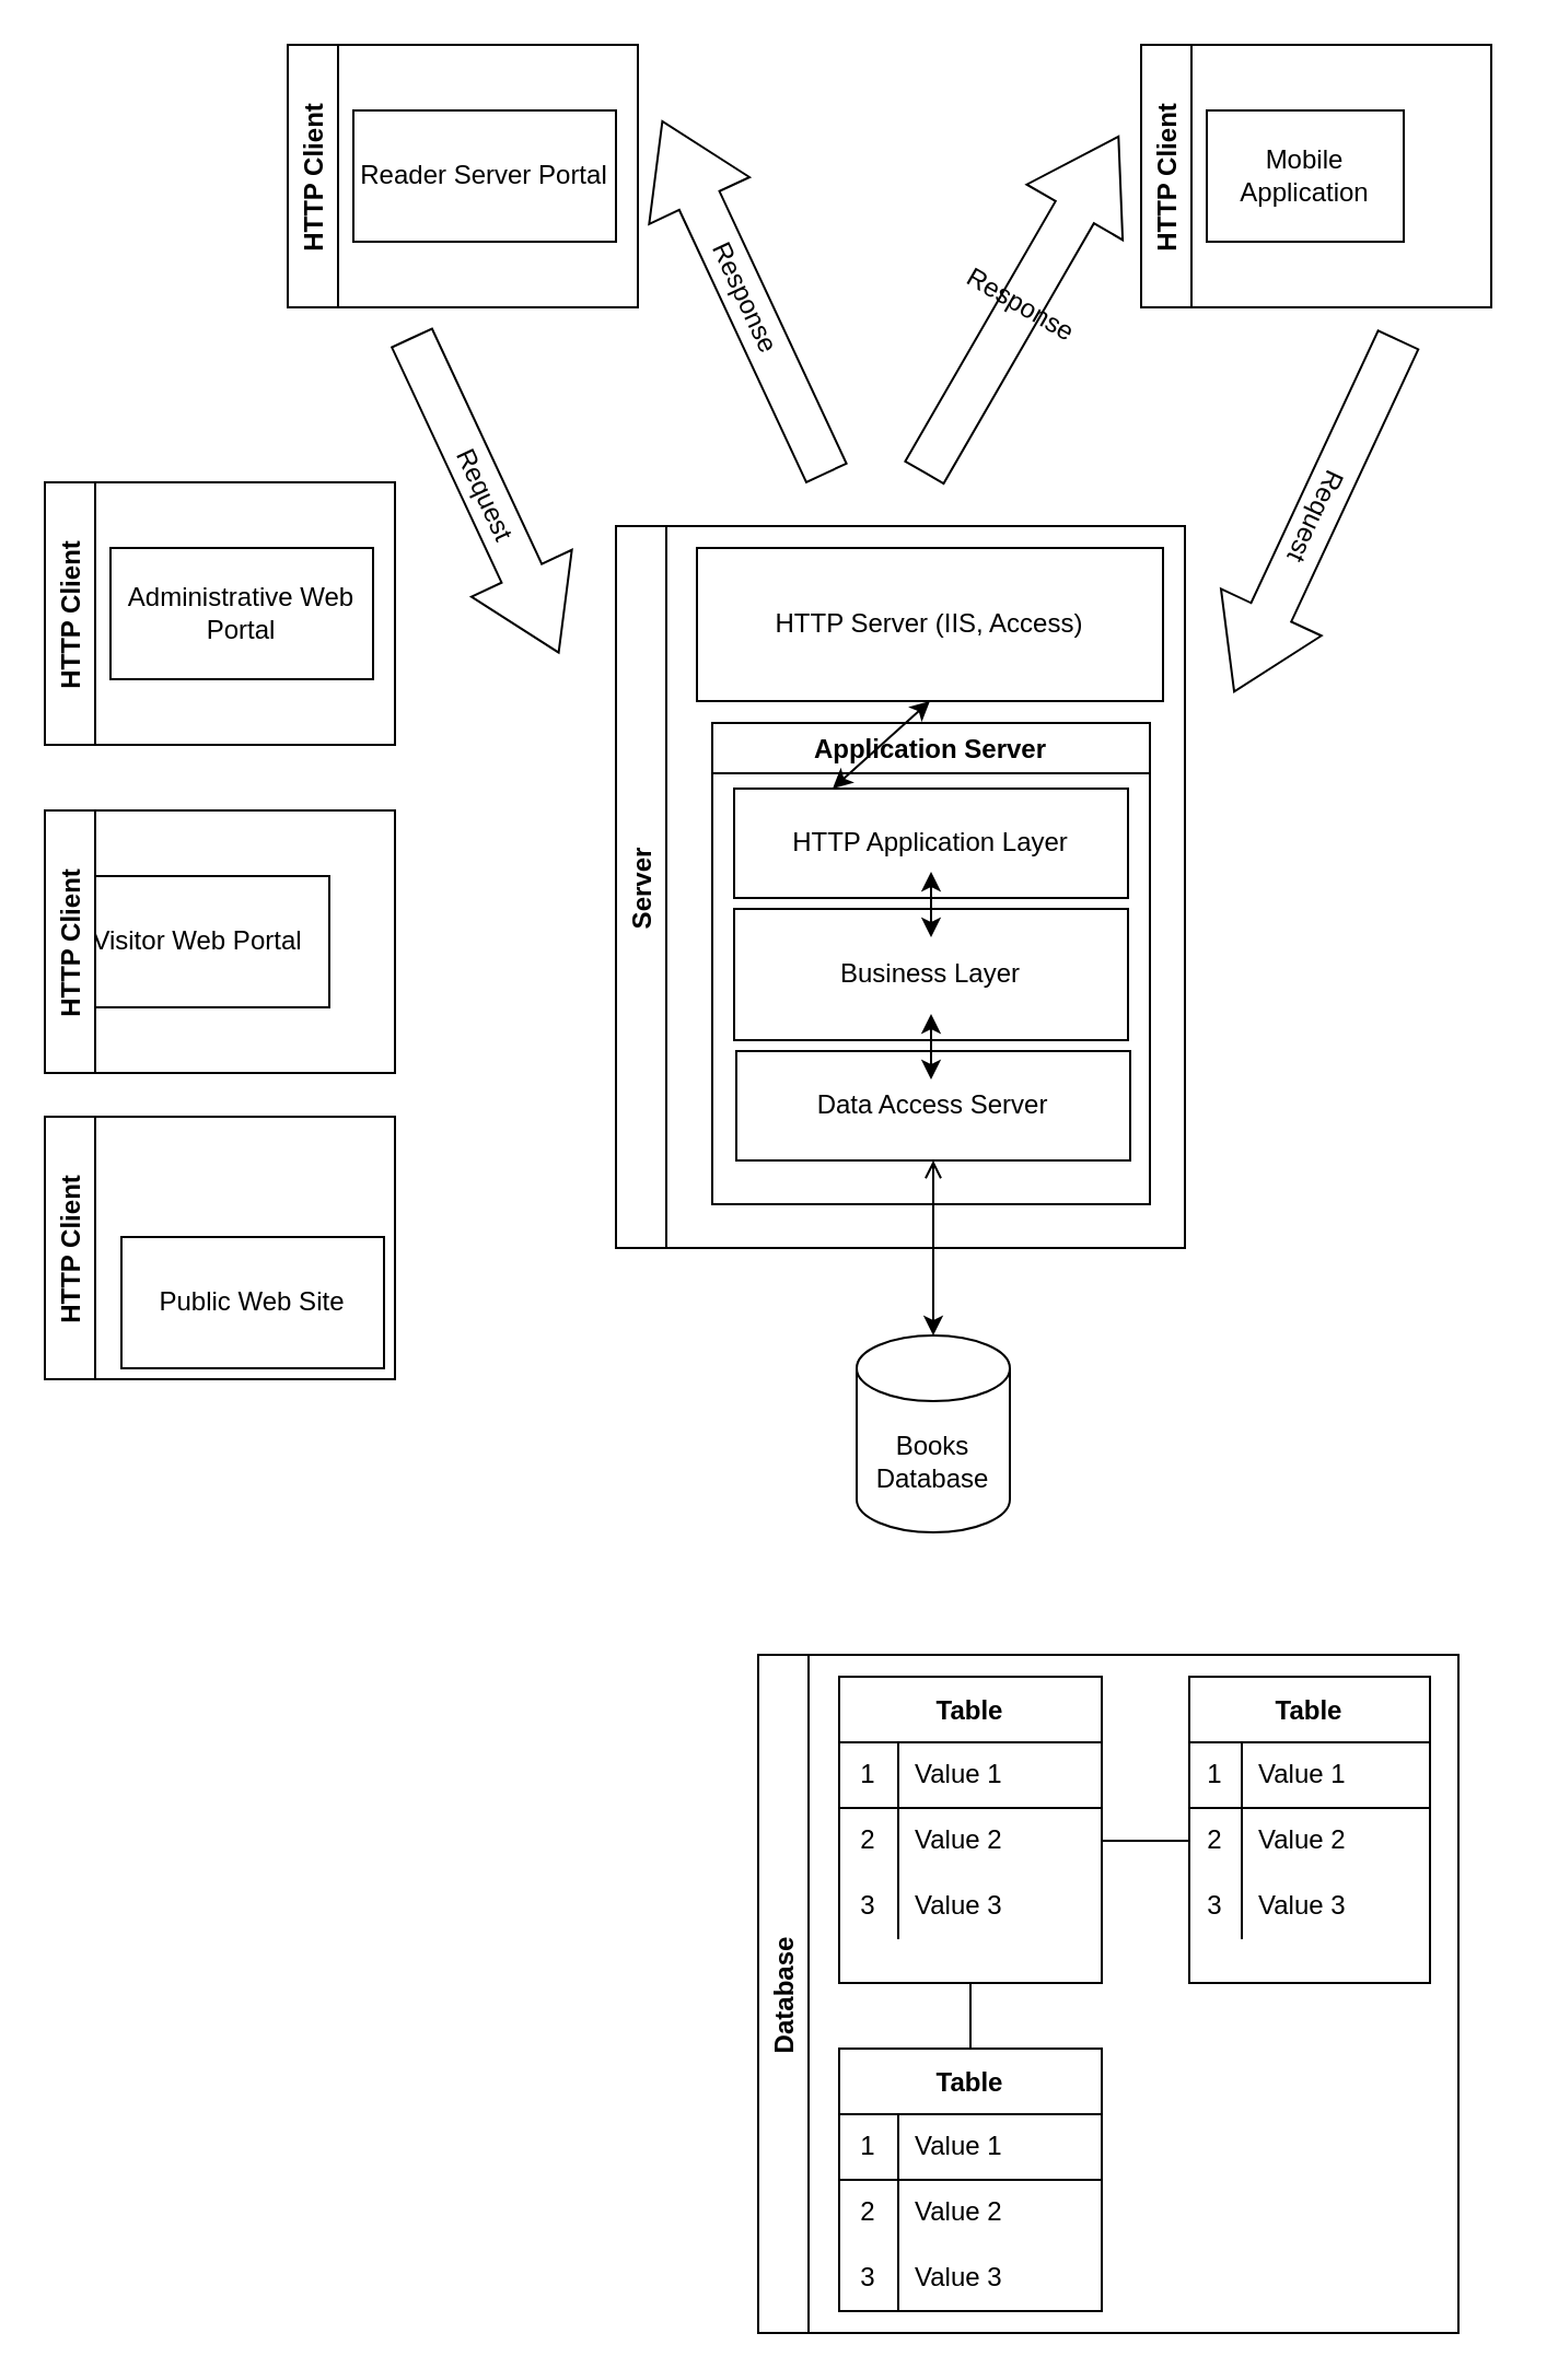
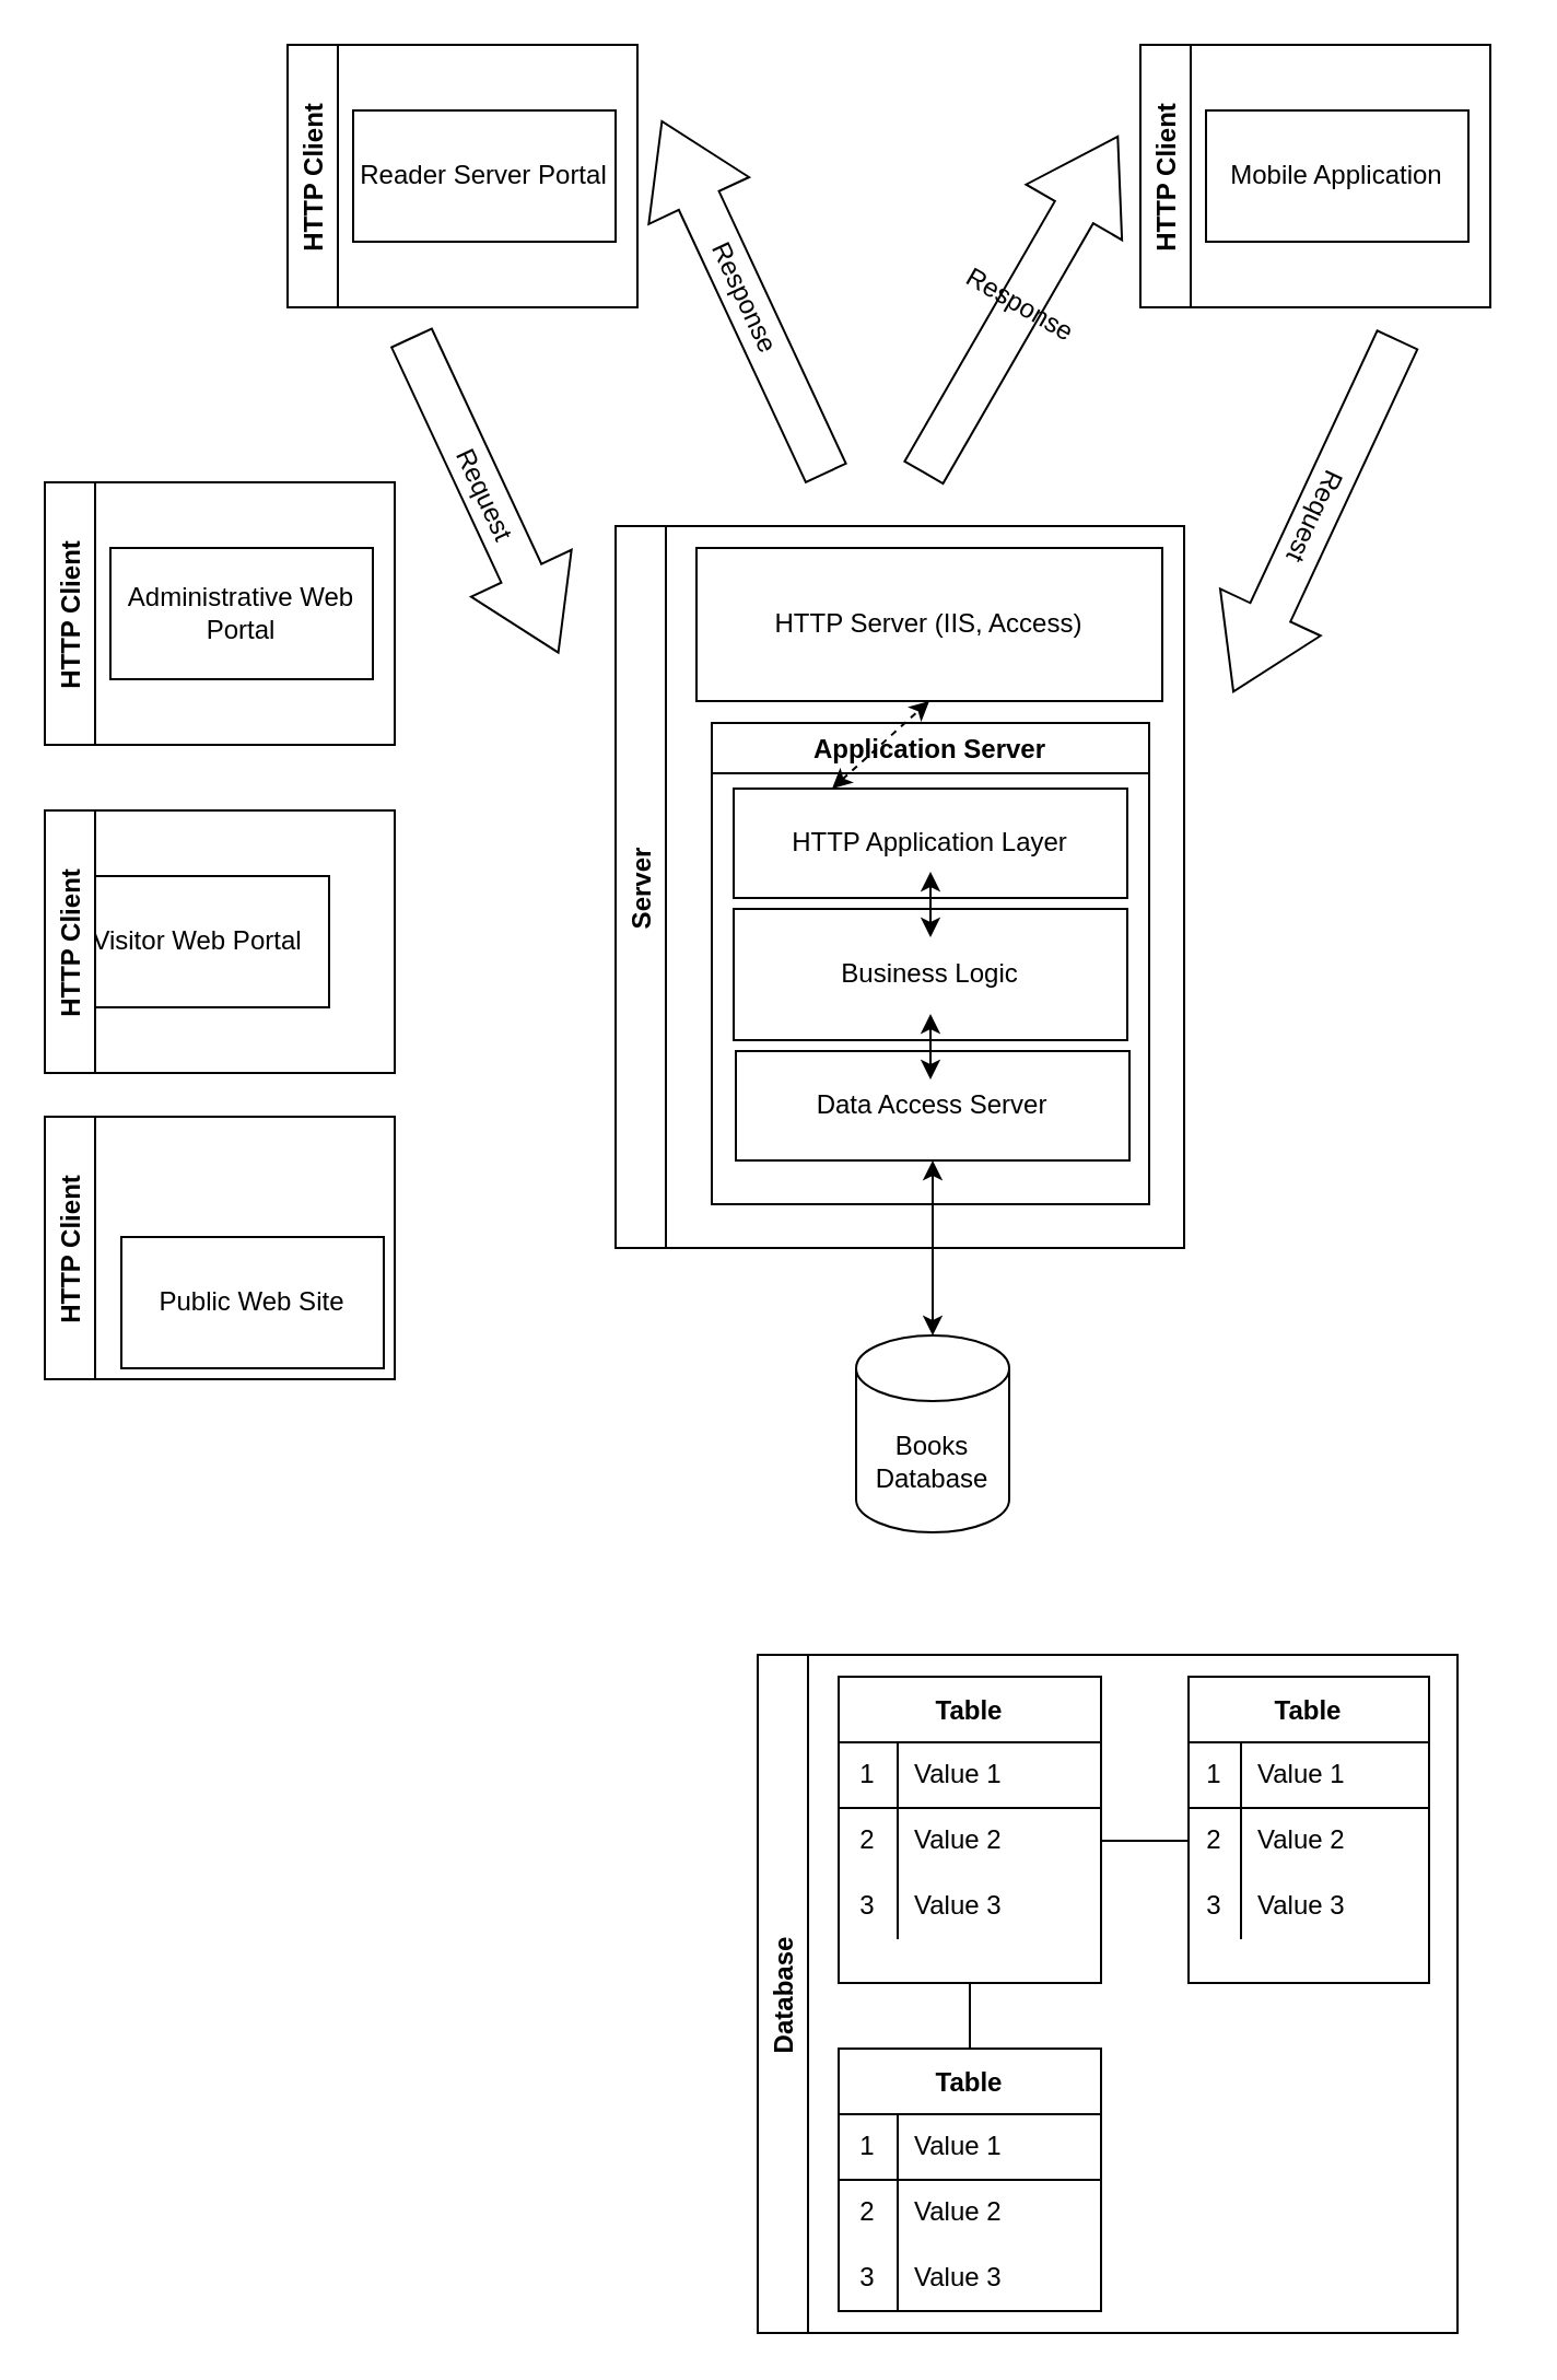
- <mxCell id="3" value="Mobile Application" style="rounded=0;whiteSpace=wrap;html=1;" vertex="1" parent="1"><mxGeometry x="551" y="50" width="90" height="60" as="geometry" /></mxCell>
+ <mxCell id="3" value="Mobile Application" style="rounded=0;whiteSpace=wrap;html=1;" vertex="1" parent="1"><mxGeometry x="551" y="50" width="120" height="60" as="geometry" /></mxCell>
- <mxCell id="10" value="" style="endArrow=classic;startArrow=classic;html=1;rounded=0;exitX=0.25;exitY=0;exitDx=0;exitDy=0;entryX=0.5;entryY=1;entryDx=0;entryDy=0;" edge="1" parent="4" source="8" target="5"><mxGeometry width="50" height="50" relative="1" as="geometry"><mxPoint x="120" y="180" as="sourcePoint" /><mxPoint x="170" y="130" as="targetPoint" /></mxGeometry></mxCell>
+ <mxCell id="10" value="" style="endArrow=classic;startArrow=classic;html=1;rounded=0;exitX=0.25;exitY=0;exitDx=0;exitDy=0;entryX=0.5;entryY=1;entryDx=0;entryDy=0;dashed=1;" edge="1" parent="4" source="8" target="5"><mxGeometry width="50" height="50" relative="1" as="geometry"><mxPoint x="120" y="180" as="sourcePoint" /><mxPoint x="170" y="130" as="targetPoint" /></mxGeometry></mxCell>
- <mxCell id="7" value="Business Layer" style="whiteSpace=wrap;html=1;" vertex="1" parent="6"><mxGeometry x="10" y="85" width="180" height="60" as="geometry" /></mxCell>
+ <mxCell id="7" value="Business Logic" style="whiteSpace=wrap;html=1;" vertex="1" parent="6"><mxGeometry x="10" y="85" width="180" height="60" as="geometry" /></mxCell>
- <mxCell id="59" value="" style="endArrow=open;startArrow=classic;html=1;rounded=0;entryX=0.5;entryY=1;entryDx=0;entryDy=0;" edge="1" parent="1" source="58" target="9"><mxGeometry width="50" height="50" relative="1" as="geometry"><mxPoint x="424" y="560" as="sourcePoint" /><mxPoint x="501" y="570" as="targetPoint" /></mxGeometry></mxCell>
+ <mxCell id="59" value="" style="endArrow=classic;startArrow=classic;html=1;rounded=0;entryX=0.5;entryY=1;entryDx=0;entryDy=0;" edge="1" parent="1" source="58" target="9"><mxGeometry width="50" height="50" relative="1" as="geometry"><mxPoint x="424" y="560" as="sourcePoint" /><mxPoint x="501" y="570" as="targetPoint" /></mxGeometry></mxCell>
